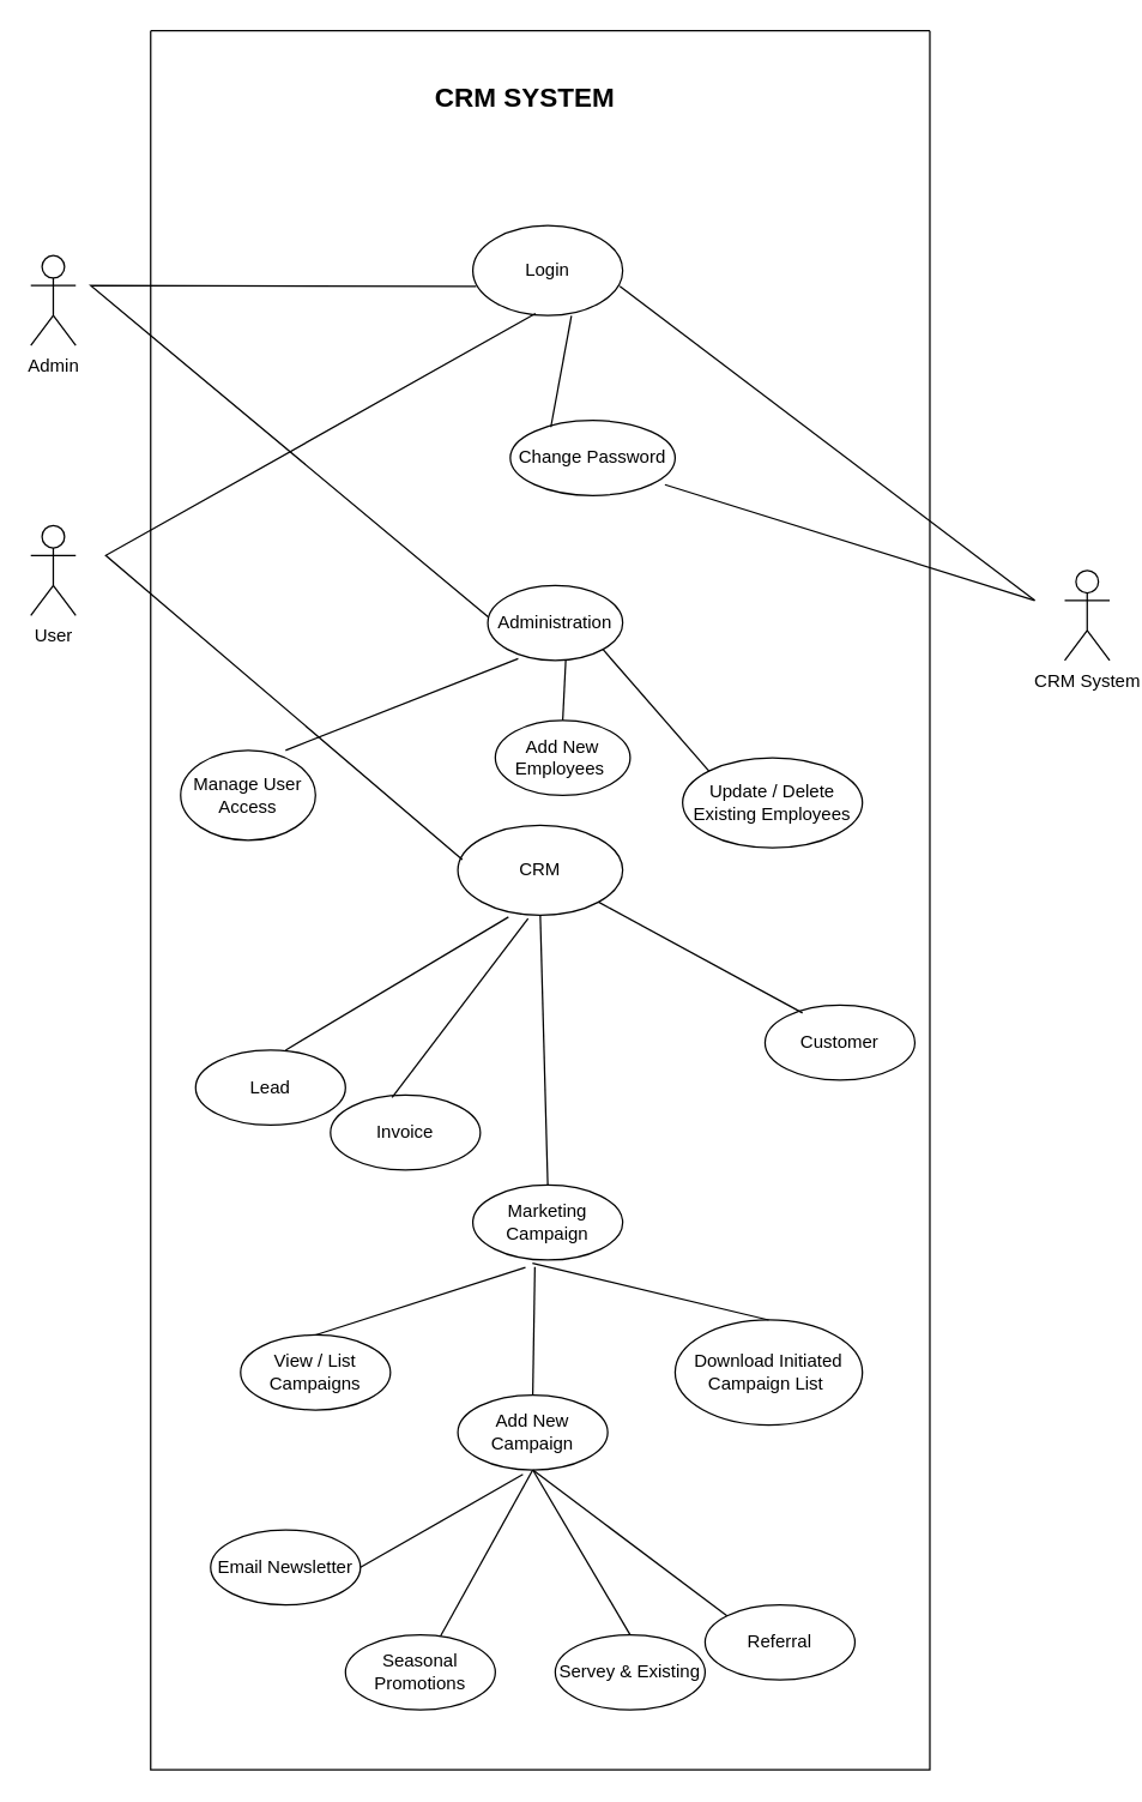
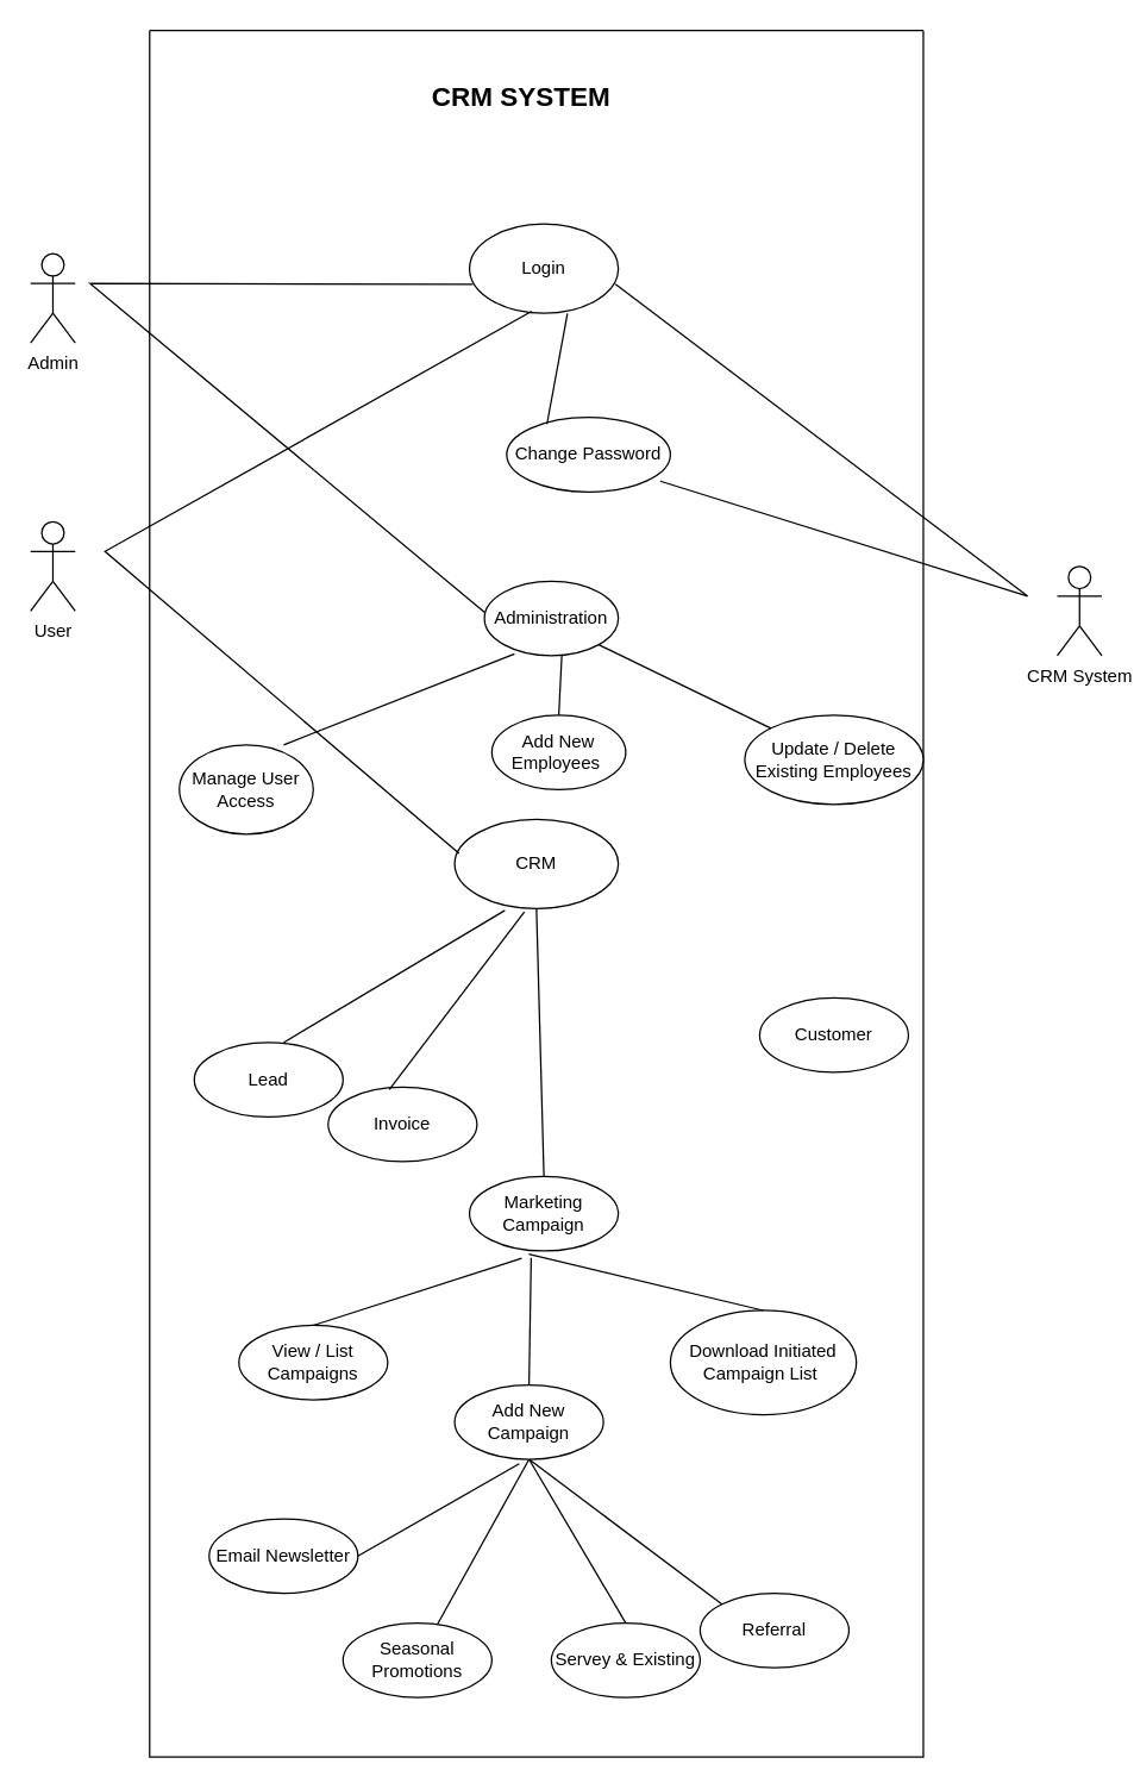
- <mxCell id="13" value="Update / Delete Existing Employees" style="ellipse;whiteSpace=wrap;html=1;" parent="7" vertex="1"><mxGeometry x="355" y="485" width="120" height="60" as="geometry" /></mxCell>
+ <mxCell id="13" value="Update / Delete Existing Employees" style="ellipse;whiteSpace=wrap;html=1;" parent="7" vertex="1"><mxGeometry x="400" y="460" width="120" height="60" as="geometry" /></mxCell>
- <mxCell id="22" value="" style="endArrow=none;html=1;rounded=0;entryX=1;entryY=1;entryDx=0;entryDy=0;exitX=0.25;exitY=0.104;exitDx=0;exitDy=0;exitPerimeter=0;" parent="7" source="21" target="19" edge="1"><mxGeometry width="50" height="50" relative="1" as="geometry"><mxPoint x="260" y="780" as="sourcePoint" /><mxPoint x="310" y="730" as="targetPoint" /></mxGeometry></mxCell>
